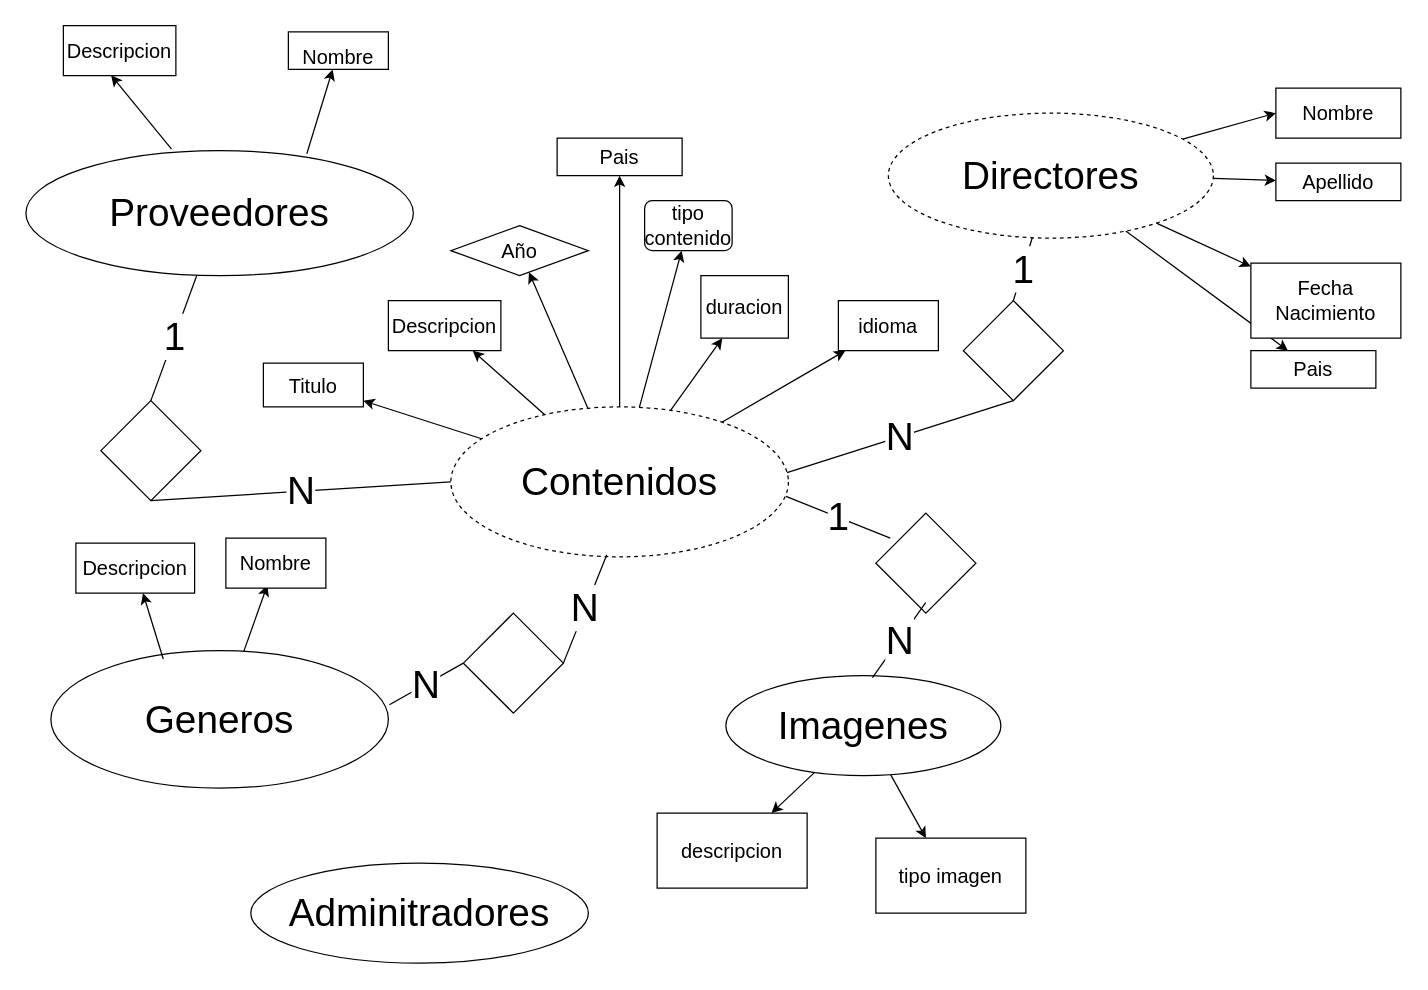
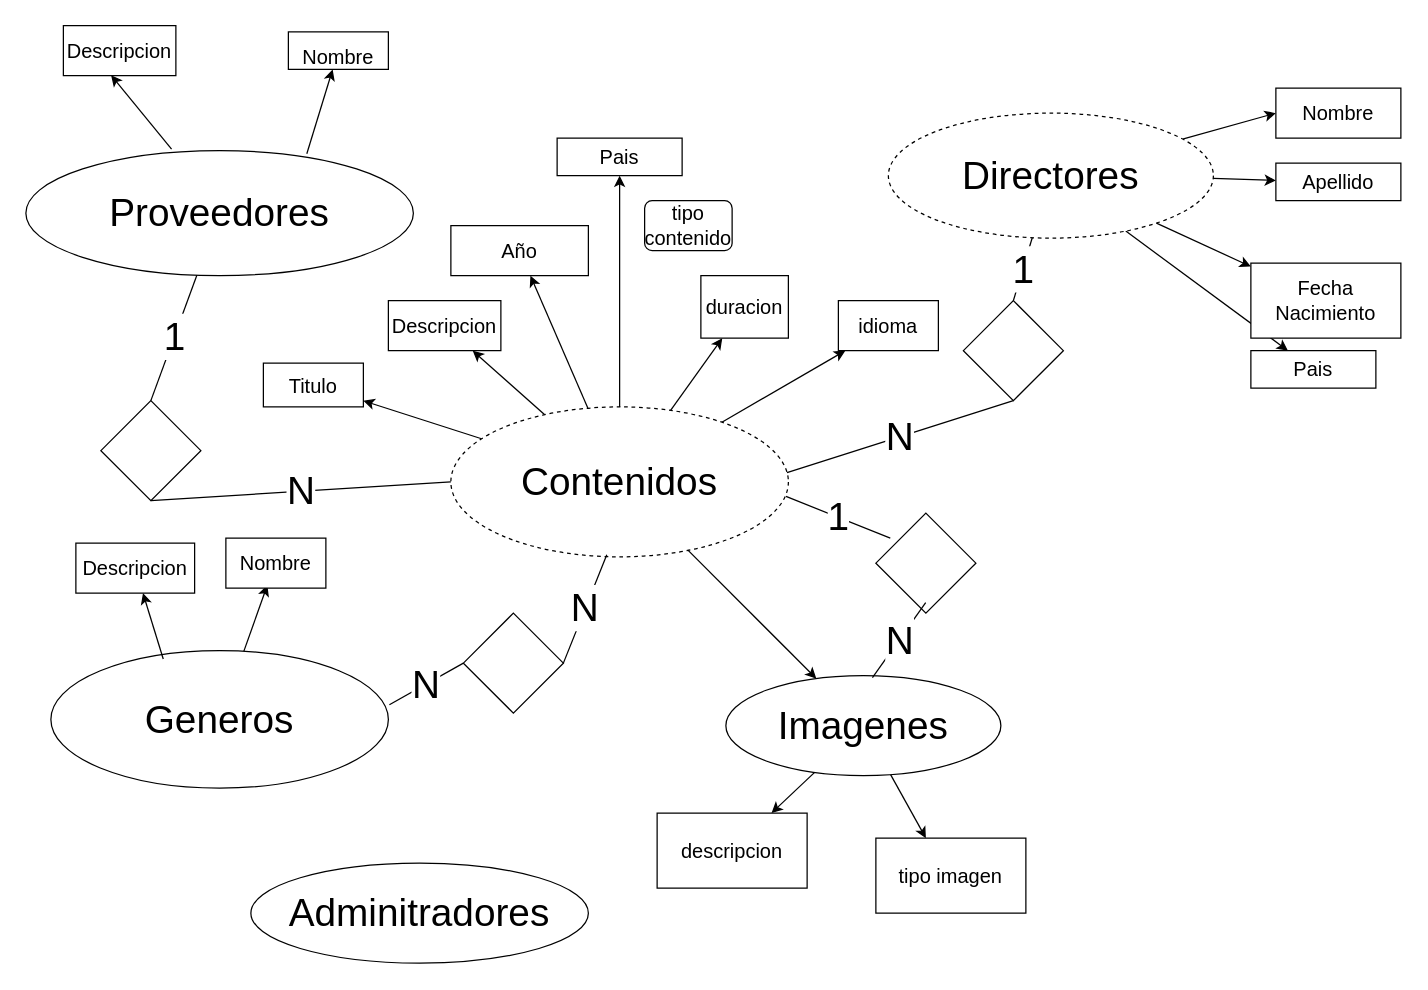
- <mxCell id="45" value="Año" style="rhombus;whiteSpace=wrap;html=1;fontSize=16;" vertex="1" parent="1"><mxGeometry x="360" y="180" width="110" height="40" as="geometry" /></mxCell>
+ <mxCell id="45" value="Año" style="rounded=0;whiteSpace=wrap;html=1;fontSize=16;" vertex="1" parent="1"><mxGeometry x="360" y="180" width="110" height="40" as="geometry" /></mxCell>
- <mxCell id="11" style="edgeStyle=none;html=1;fontSize=16;" edge="1" parent="1" source="15" target="46"><mxGeometry relative="1" as="geometry"><mxPoint x="550" y="200" as="targetPoint" /></mxGeometry></mxCell>
+ <mxCell id="11" style="edgeStyle=none;html=1;fontSize=16;" edge="1" parent="1" source="15" target="28"><mxGeometry relative="1" as="geometry"><mxPoint x="550" y="200" as="targetPoint" /></mxGeometry></mxCell>
